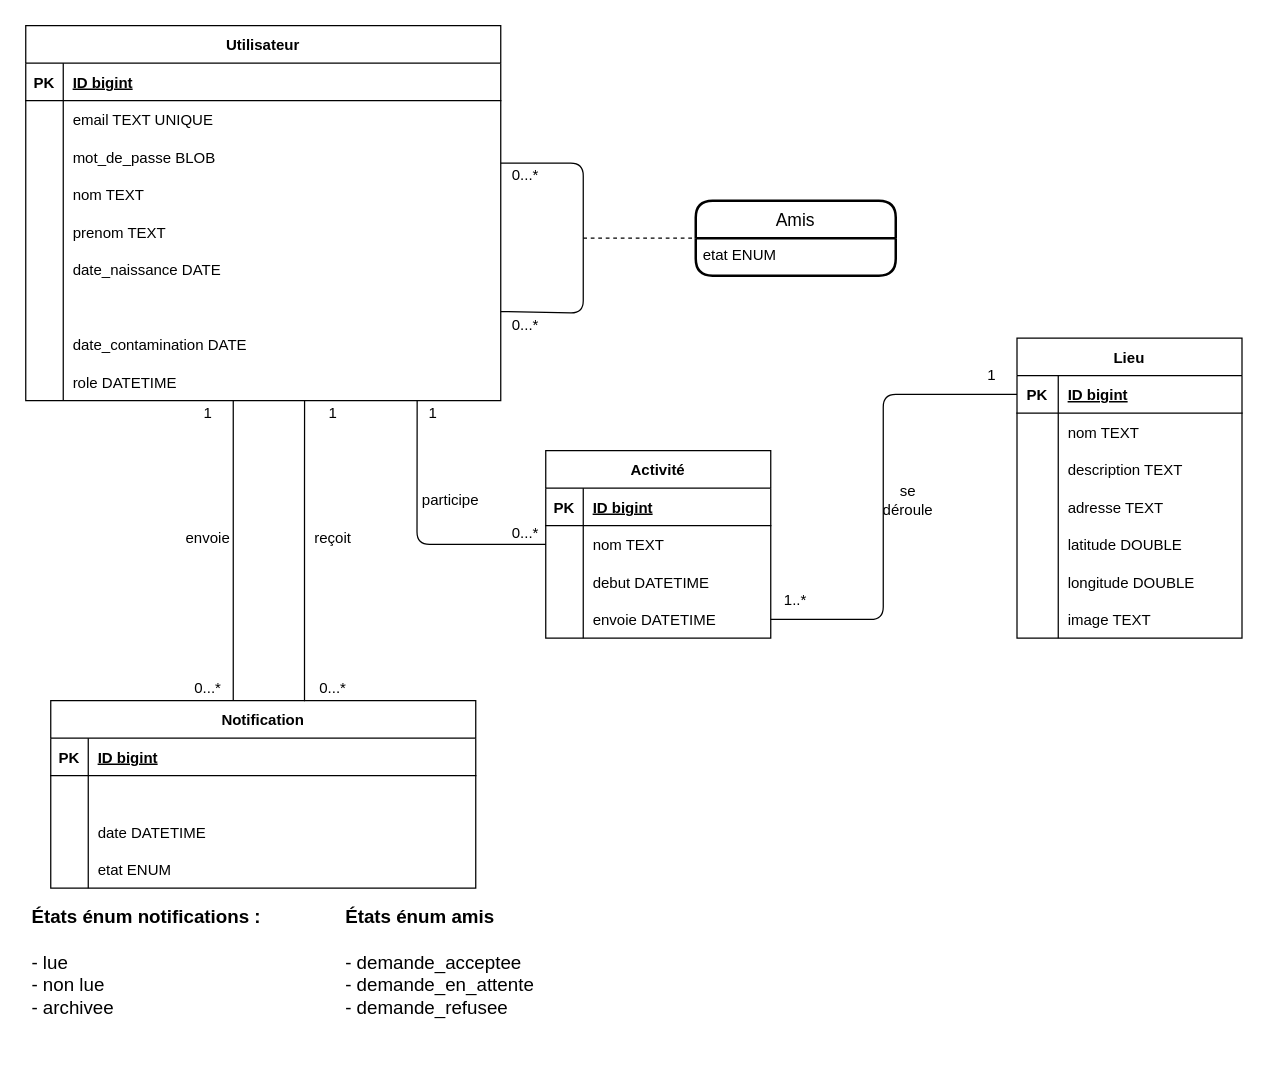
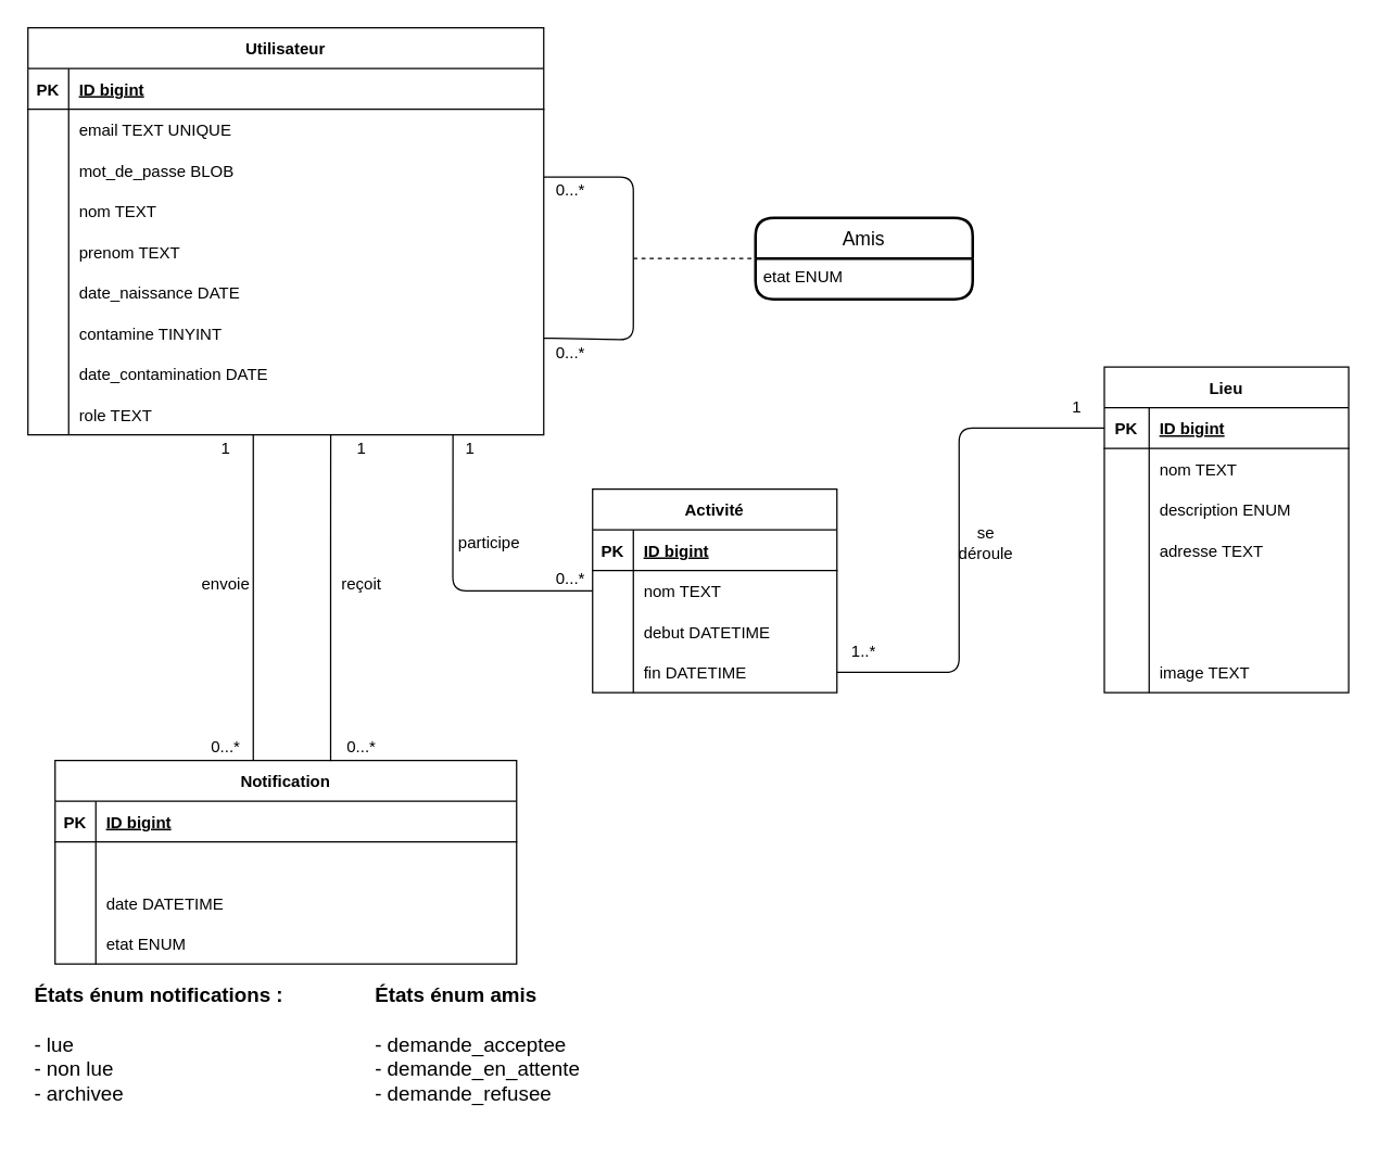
+ <mxCell id="23" value="contamine TINYINT" style="shape=partialRectangle;connectable=0;fillColor=none;top=0;left=0;bottom=0;right=0;align=left;spacingLeft=6;overflow=hidden;" parent="21" vertex="1"><mxGeometry x="30" width="350" height="30" as="geometry" /></mxCell>
- <mxCell id="29" value="role DATETIME" style="shape=partialRectangle;connectable=0;fillColor=none;top=0;left=0;bottom=0;right=0;align=left;spacingLeft=6;overflow=hidden;" parent="27" vertex="1"><mxGeometry x="30" width="350" height="30" as="geometry" /></mxCell>
+ <mxCell id="29" value="role TEXT" style="shape=partialRectangle;connectable=0;fillColor=none;top=0;left=0;bottom=0;right=0;align=left;spacingLeft=6;overflow=hidden;" parent="27" vertex="1"><mxGeometry x="30" width="350" height="30" as="geometry" /></mxCell>
- <mxCell id="67" value="description TEXT" style="shape=partialRectangle;connectable=0;fillColor=none;top=0;left=0;bottom=0;right=0;align=left;spacingLeft=6;overflow=hidden;" parent="65" vertex="1"><mxGeometry x="33" width="147" height="30" as="geometry" /></mxCell>
+ <mxCell id="67" value="description ENUM" style="shape=partialRectangle;connectable=0;fillColor=none;top=0;left=0;bottom=0;right=0;align=left;spacingLeft=6;overflow=hidden;" parent="65" vertex="1"><mxGeometry x="33" width="147" height="30" as="geometry" /></mxCell>
- <mxCell id="73" value="latitude DOUBLE" style="shape=partialRectangle;connectable=0;fillColor=none;top=0;left=0;bottom=0;right=0;align=left;spacingLeft=6;overflow=hidden;" parent="71" vertex="1"><mxGeometry x="33" width="147" height="30" as="geometry" /></mxCell>
- <mxCell id="76" value="longitude DOUBLE" style="shape=partialRectangle;connectable=0;fillColor=none;top=0;left=0;bottom=0;right=0;align=left;spacingLeft=6;overflow=hidden;" parent="74" vertex="1"><mxGeometry x="33" width="147" height="30" as="geometry" /></mxCell>
- <mxCell id="93" value="envoie DATETIME" style="shape=partialRectangle;connectable=0;fillColor=none;top=0;left=0;bottom=0;right=0;align=left;spacingLeft=6;overflow=hidden;" parent="91" vertex="1"><mxGeometry x="30" width="150" height="30" as="geometry" /></mxCell>
+ <mxCell id="93" value="fin DATETIME" style="shape=partialRectangle;connectable=0;fillColor=none;top=0;left=0;bottom=0;right=0;align=left;spacingLeft=6;overflow=hidden;" parent="91" vertex="1"><mxGeometry x="30" width="150" height="30" as="geometry" /></mxCell>
